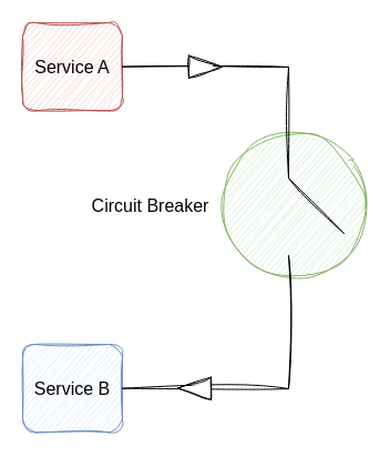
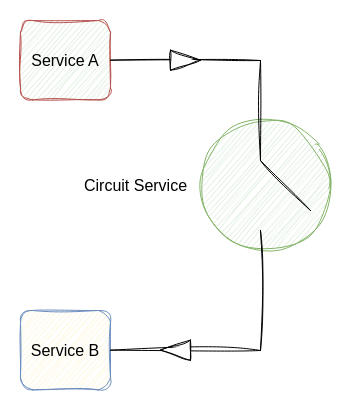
- <mxCell id="3" value="Service A" style="rounded=1;whiteSpace=wrap;html=1;fontSize=16;fillColor=#f8cecc;strokeColor=#b85450;sketch=1;curveFitting=1;jiggle=2;" vertex="1" parent="2"><mxGeometry width="90" height="79.35" as="geometry" /></mxCell>
+ <mxCell id="3" value="Service A" style="rounded=1;whiteSpace=wrap;html=1;fontSize=16;fillColor=#d5e8d4;strokeColor=#b85450;sketch=1;curveFitting=1;jiggle=2;" vertex="1" parent="2"><mxGeometry width="90" height="79.35" as="geometry" /></mxCell>
- <mxCell id="11" value="Circuit Breaker" style="text;html=1;align=center;verticalAlign=middle;resizable=0;points=[];autosize=1;strokeColor=none;fillColor=none;fontSize=16;sketch=1;curveFitting=1;jiggle=2;" vertex="1" parent="2"><mxGeometry x="50" y="150" width="130" height="30" as="geometry" /></mxCell>
+ <mxCell id="11" value="Circuit Service" style="text;html=1;align=center;verticalAlign=middle;resizable=0;points=[];autosize=1;strokeColor=none;fillColor=none;fontSize=16;sketch=1;curveFitting=1;jiggle=2;" vertex="1" parent="2"><mxGeometry x="50" y="150" width="130" height="30" as="geometry" /></mxCell>
- <mxCell id="4" value="Service B" style="rounded=1;whiteSpace=wrap;html=1;fontSize=16;fillColor=#dae8fc;strokeColor=#6c8ebf;sketch=1;curveFitting=1;jiggle=2;" vertex="1" parent="2"><mxGeometry y="290" width="90" height="79.35" as="geometry" /></mxCell>
+ <mxCell id="4" value="Service B" style="rounded=1;whiteSpace=wrap;html=1;fontSize=16;fillColor=#fff2cc;strokeColor=#6c8ebf;sketch=1;curveFitting=1;jiggle=2;" vertex="1" parent="2"><mxGeometry y="290" width="90" height="79.35" as="geometry" /></mxCell>
